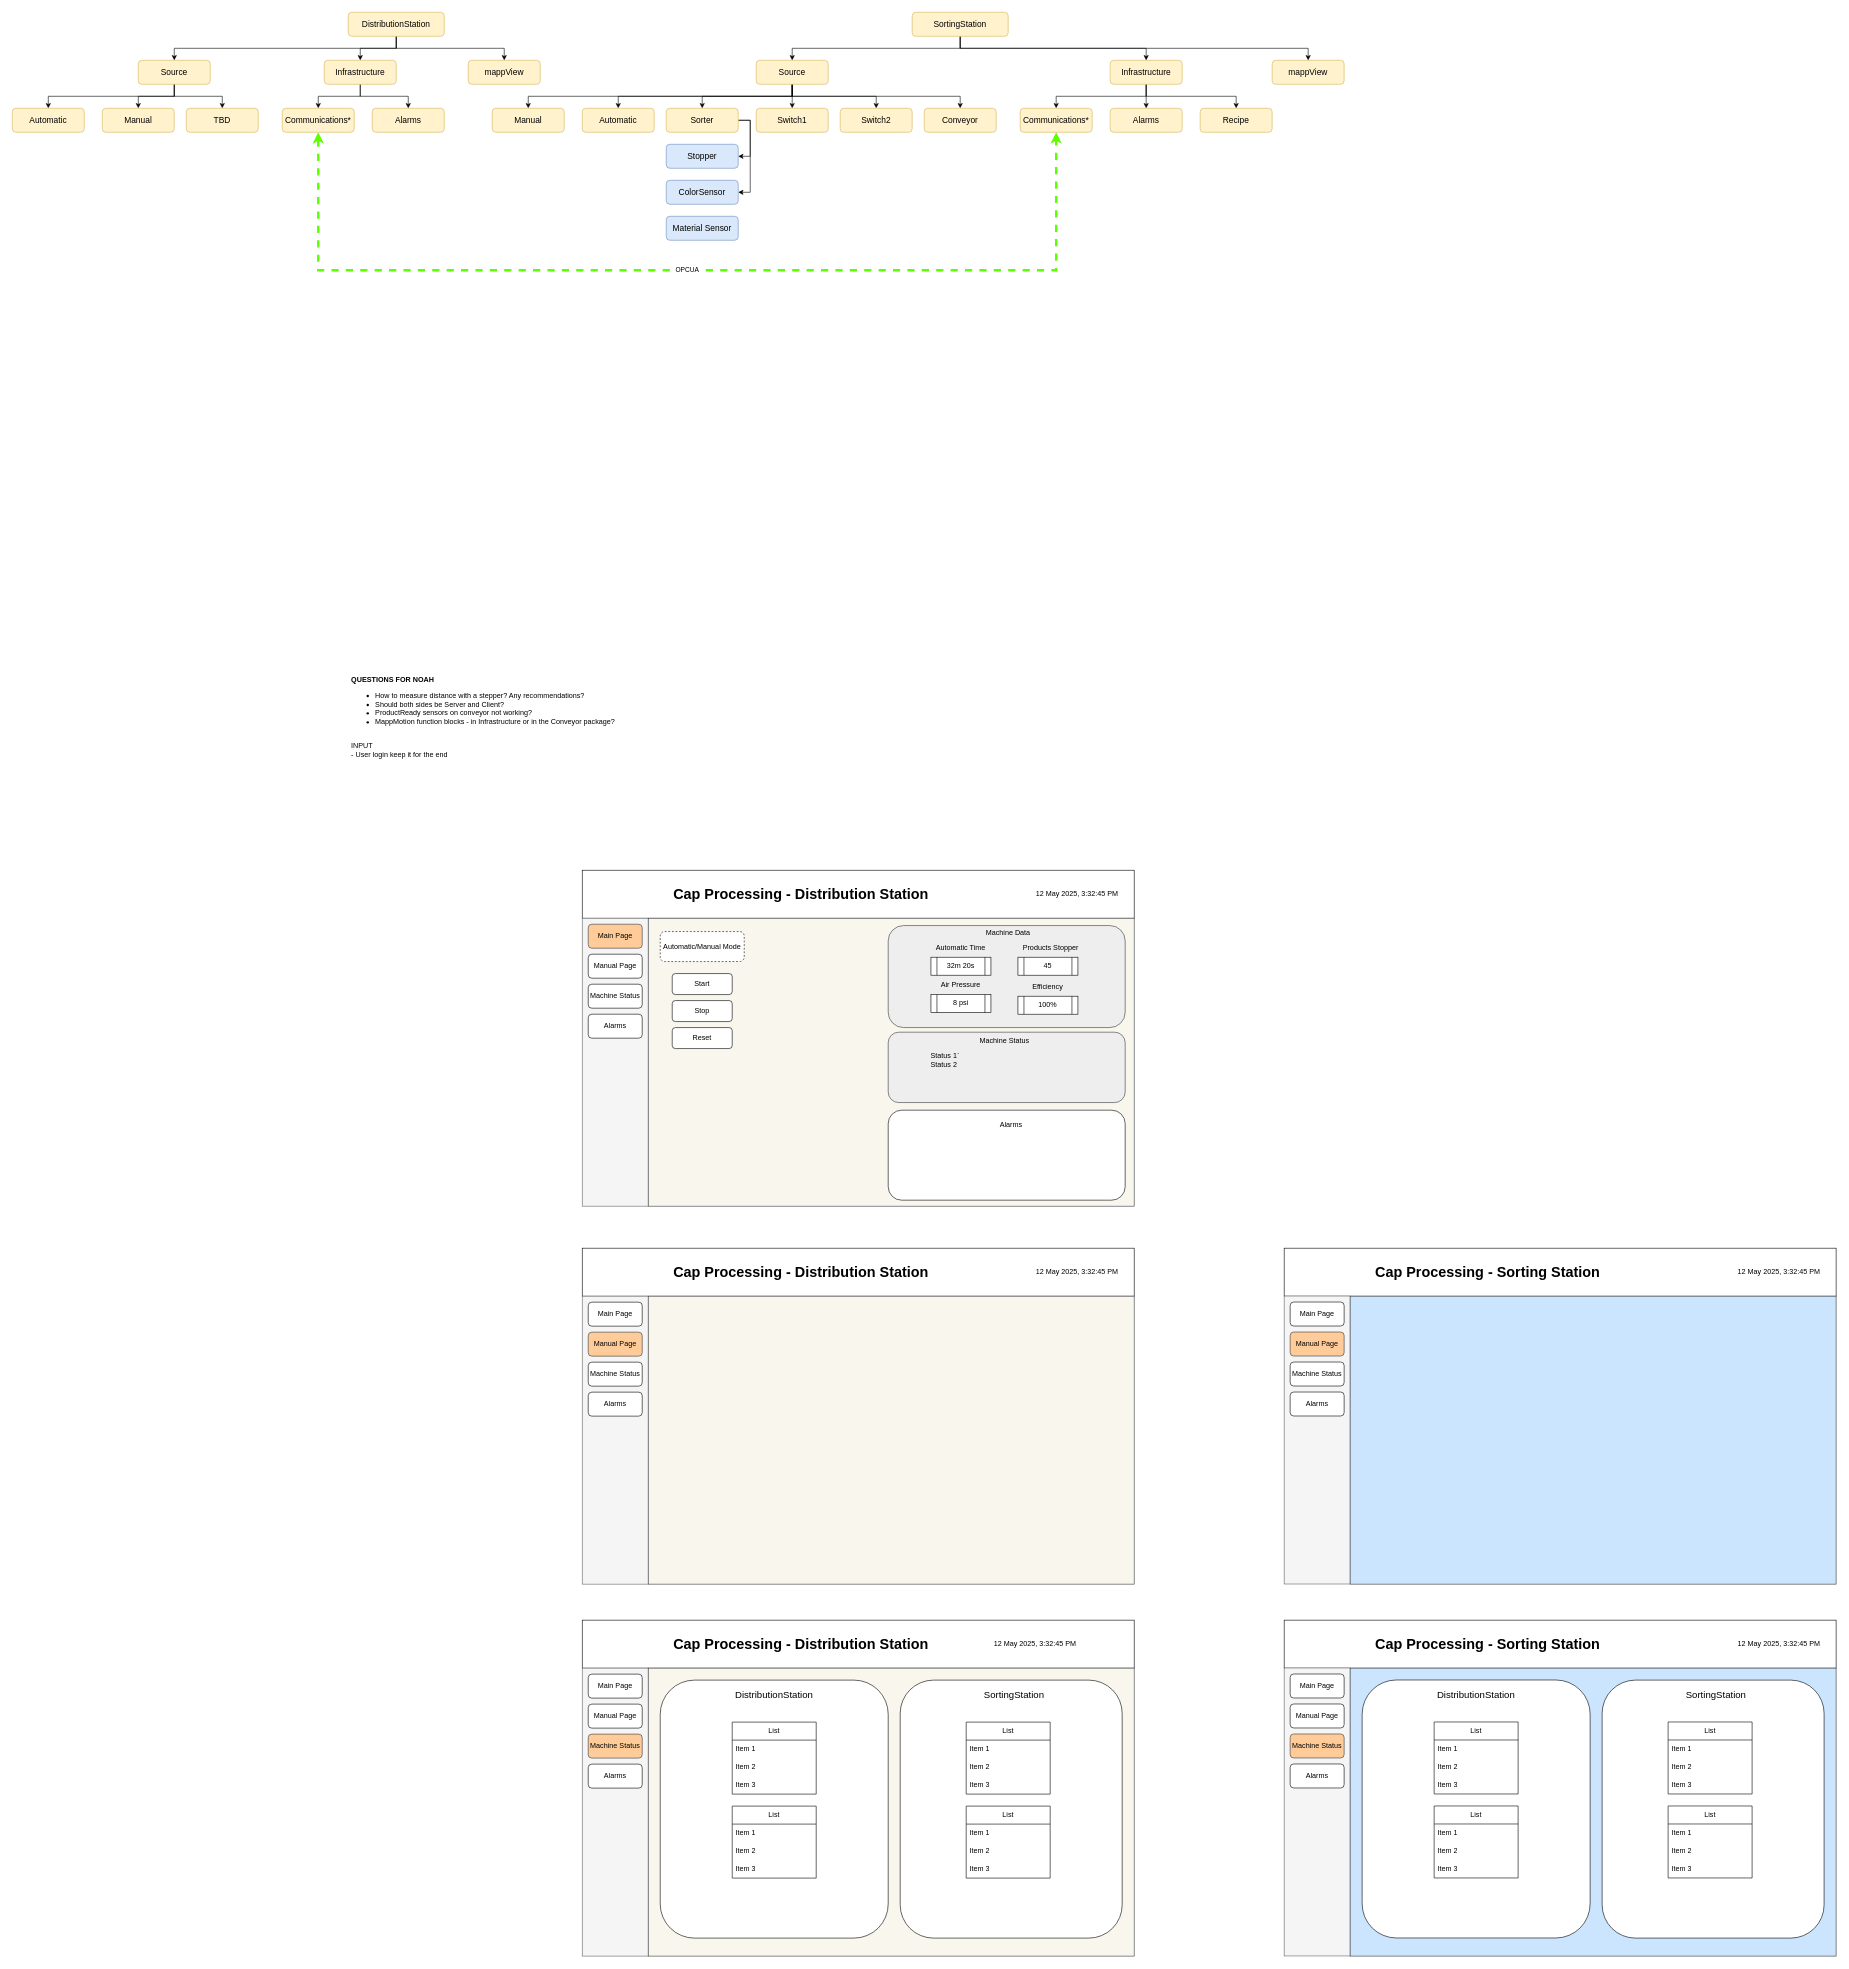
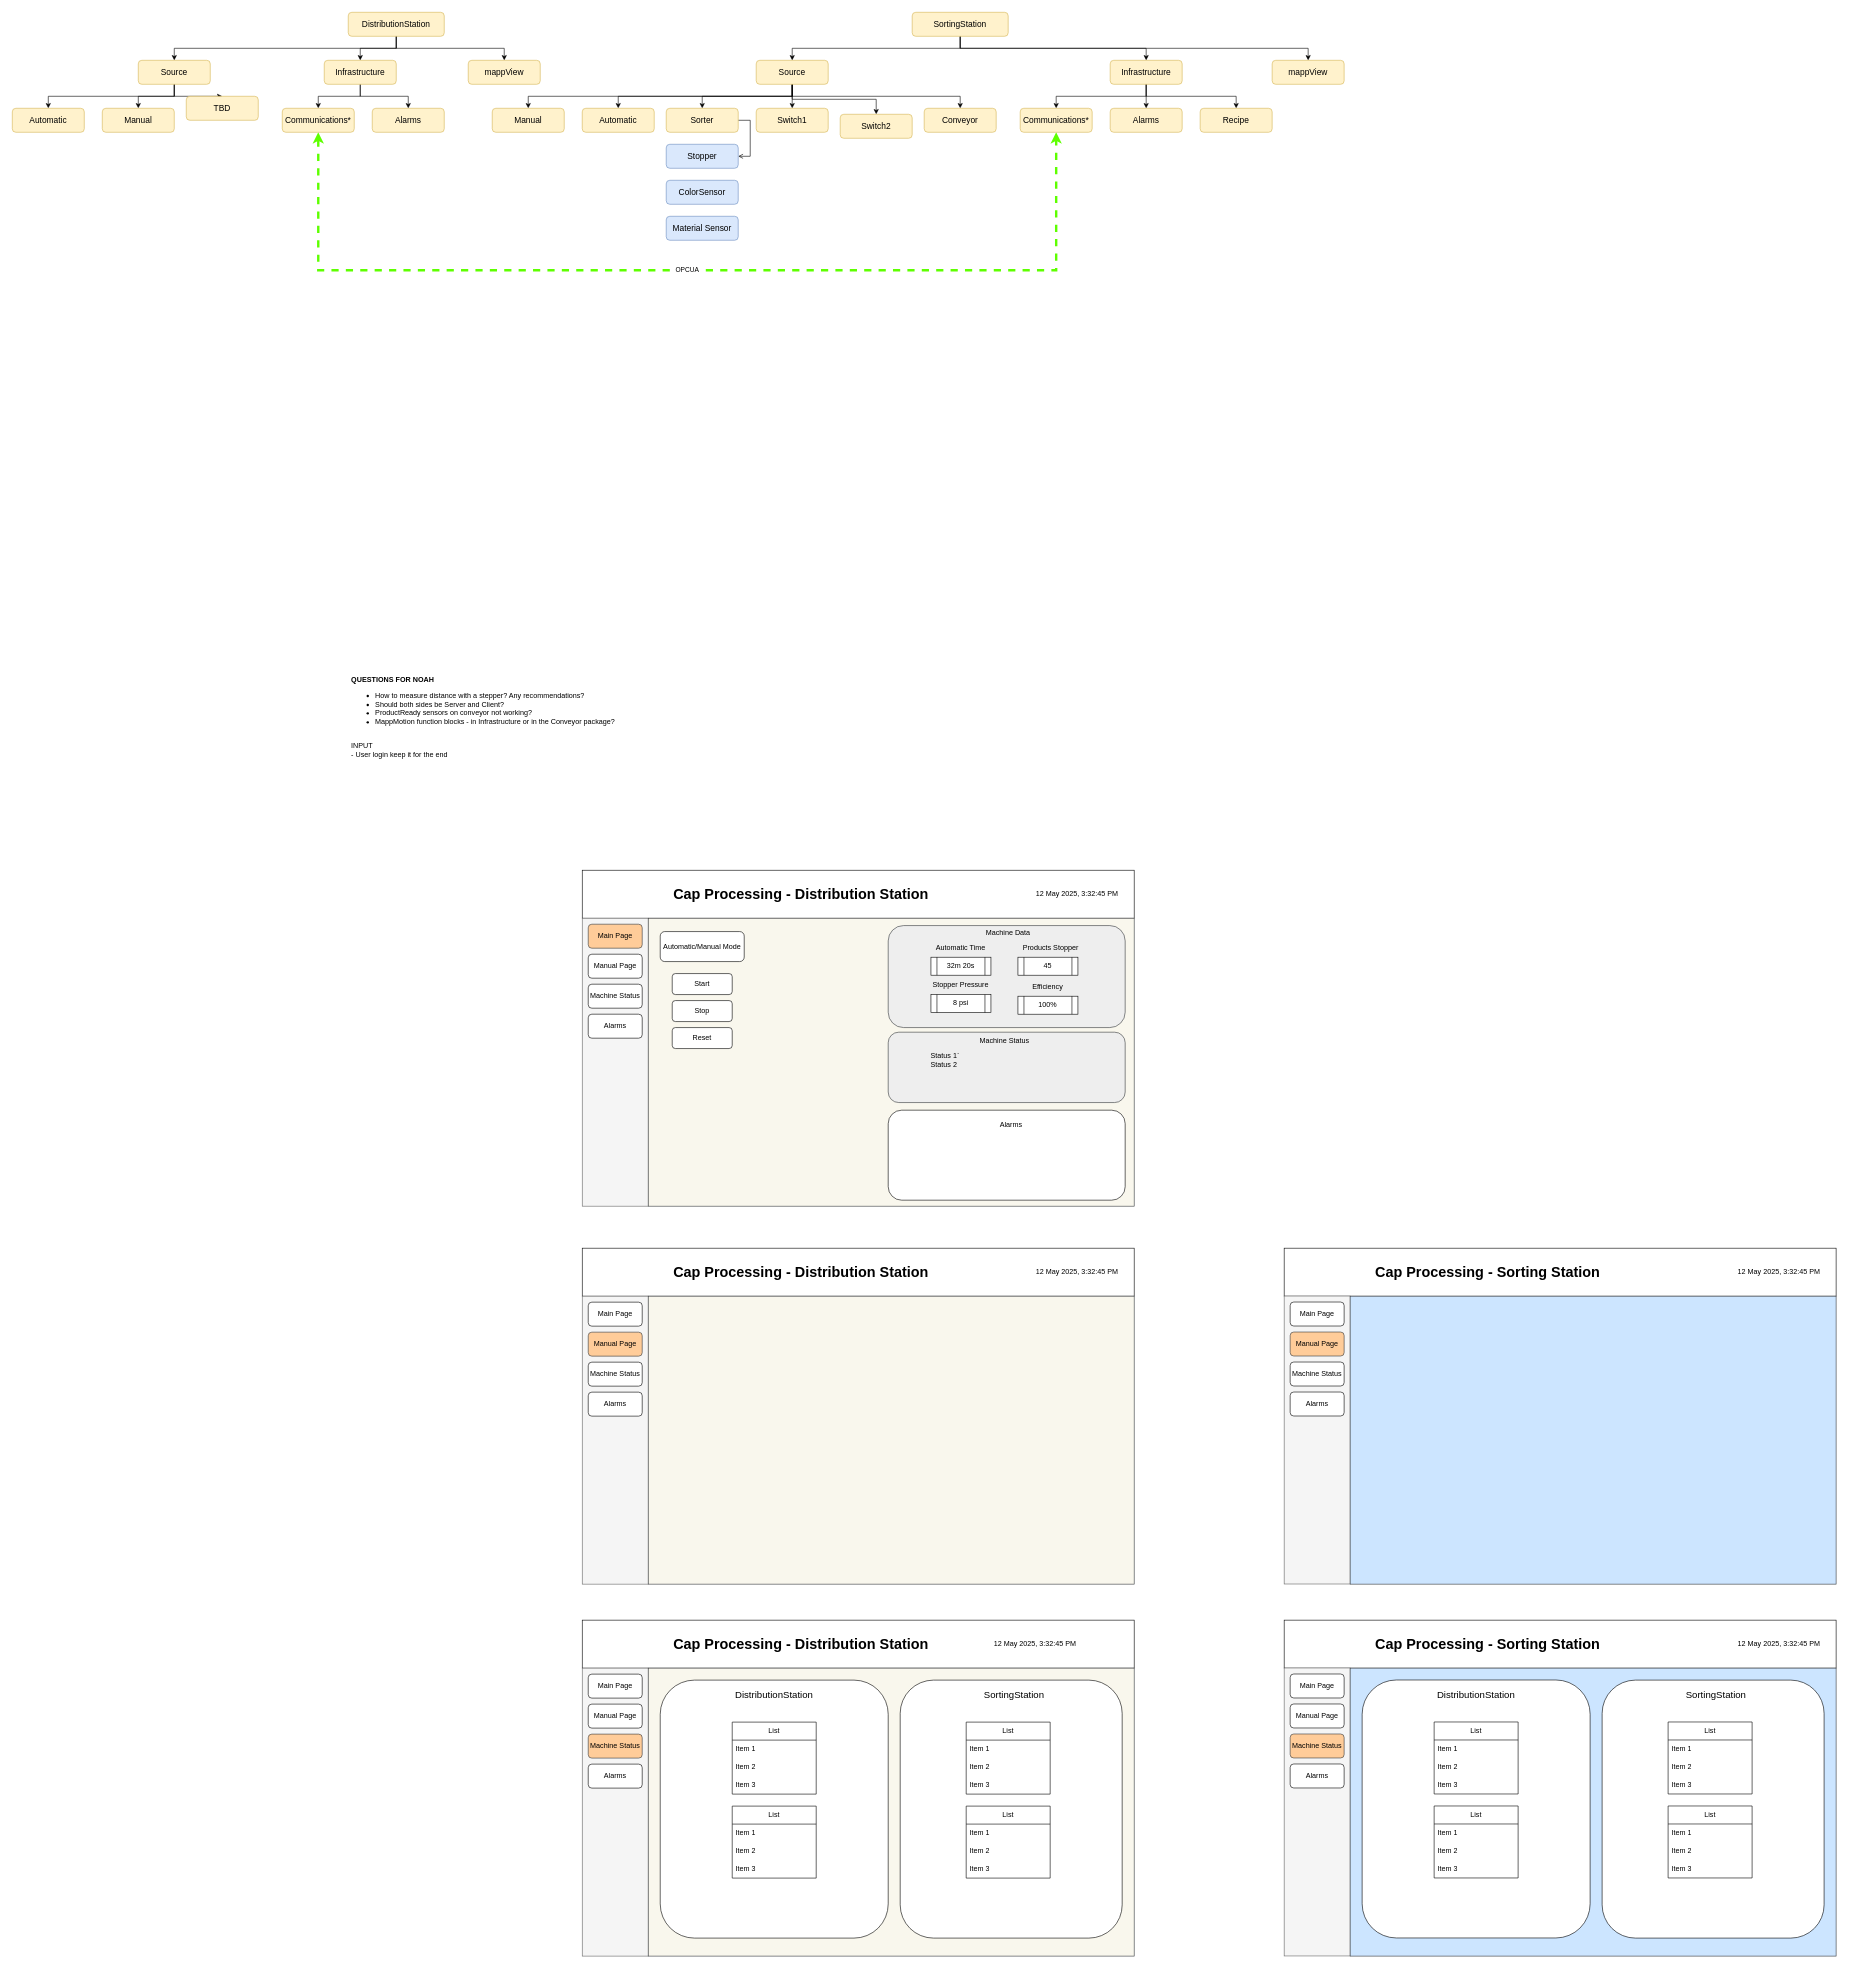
- <mxCell id="10" value="&lt;font style=&quot;font-size: 14px;&quot;&gt;TBD&lt;/font&gt;" style="text;html=1;align=center;verticalAlign=middle;whiteSpace=wrap;rounded=1;fillColor=#fff2cc;strokeColor=#d6b656;" parent="1" vertex="1"><mxGeometry x="310" y="180" width="120" height="40" as="geometry" /></mxCell>
+ <mxCell id="10" value="&lt;font style=&quot;font-size: 14px;&quot;&gt;TBD&lt;/font&gt;" style="text;html=1;align=center;verticalAlign=middle;whiteSpace=wrap;rounded=1;fillColor=#fff2cc;strokeColor=#d6b656;" parent="1" vertex="1"><mxGeometry x="310" y="160" width="120" height="40" as="geometry" /></mxCell>
- <mxCell id="43" value="&lt;span style=&quot;font-size: 14px;&quot;&gt;Switch2&lt;/span&gt;" style="text;html=1;align=center;verticalAlign=middle;whiteSpace=wrap;rounded=1;fillColor=#fff2cc;strokeColor=#d6b656;" parent="1" vertex="1"><mxGeometry x="1400" y="180" width="120" height="40" as="geometry" /></mxCell>
+ <mxCell id="43" value="&lt;span style=&quot;font-size: 14px;&quot;&gt;Switch2&lt;/span&gt;" style="text;html=1;align=center;verticalAlign=middle;whiteSpace=wrap;rounded=1;fillColor=#fff2cc;strokeColor=#d6b656;" parent="1" vertex="1"><mxGeometry x="1400" y="190" width="120" height="40" as="geometry" /></mxCell>
- <mxCell id="31" style="edgeStyle=orthogonalEdgeStyle;rounded=0;orthogonalLoop=1;jettySize=auto;html=1;exitX=1;exitY=0.5;exitDx=0;exitDy=0;entryX=1;entryY=0.5;entryDx=0;entryDy=0;" parent="1" source="33" target="45" edge="1"><mxGeometry relative="1" as="geometry" /></mxCell>
+ <mxCell id="31" style="edgeStyle=orthogonalEdgeStyle;rounded=0;orthogonalLoop=1;jettySize=auto;html=1;exitX=1;exitY=0.5;exitDx=0;exitDy=0;entryX=1;entryY=0.5;entryDx=0;entryDy=0;endArrow=open;" parent="1" source="33" target="45" edge="1"><mxGeometry relative="1" as="geometry" /></mxCell>
- <mxCell id="32" style="edgeStyle=orthogonalEdgeStyle;rounded=0;orthogonalLoop=1;jettySize=auto;html=1;exitX=1;exitY=0.5;exitDx=0;exitDy=0;entryX=1;entryY=0.5;entryDx=0;entryDy=0;" parent="1" source="33" target="46" edge="1"><mxGeometry relative="1" as="geometry" /></mxCell>
- <mxCell id="134" value="Automatic/Manual Mode" style="rounded=1;whiteSpace=wrap;html=1;dashed=1;" vertex="1" parent="1"><mxGeometry x="1100" y="1552.28" width="140" height="50" as="geometry" /></mxCell>
+ <mxCell id="134" value="Automatic/Manual Mode" style="rounded=1;whiteSpace=wrap;html=1;" vertex="1" parent="1"><mxGeometry x="1100" y="1552.28" width="140" height="50" as="geometry" /></mxCell>
- <mxCell id="157" value="Air Pressure" style="text;html=1;align=center;verticalAlign=middle;whiteSpace=wrap;rounded=0;" vertex="1" parent="1"><mxGeometry x="1516.25" y="1627.28" width="170" height="30" as="geometry" /></mxCell>
+ <mxCell id="157" value="Stopper Pressure" style="text;html=1;align=center;verticalAlign=middle;whiteSpace=wrap;rounded=0;" vertex="1" parent="1"><mxGeometry x="1516.25" y="1627.28" width="170" height="30" as="geometry" /></mxCell>
